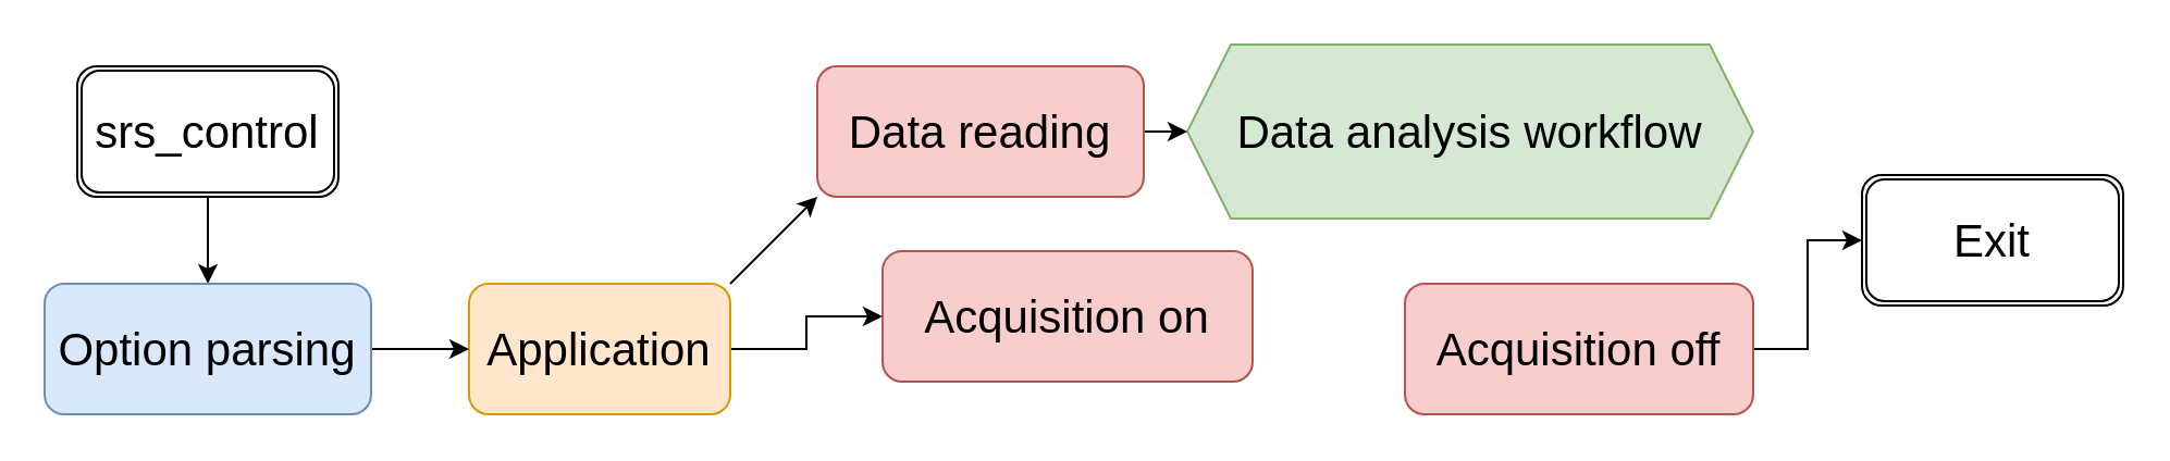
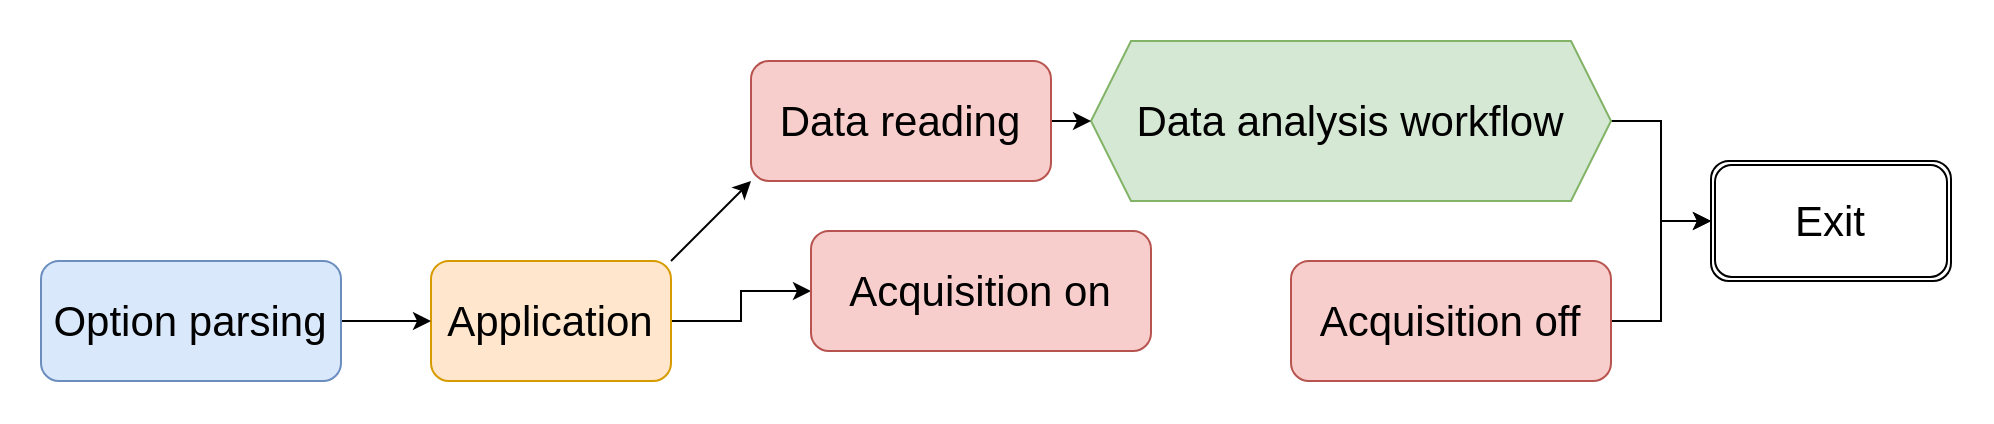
- <mxCell id="3" value="srs_control" style="shape=ext;double=1;rounded=1;whiteSpace=wrap;html=1;fontSize=21;" vertex="1" parent="1"><mxGeometry x="35" y="30" width="120" height="60" as="geometry" /></mxCell>
+ <mxCell id="4" style="edgeStyle=orthogonalEdgeStyle;rounded=0;orthogonalLoop=1;jettySize=auto;html=1;exitX=1;exitY=0.5;exitDx=0;exitDy=0;entryX=0;entryY=0.5;entryDx=0;entryDy=0;" edge="1" parent="1" source="5" target="16"><mxGeometry relative="1" as="geometry" /></mxCell>
- <mxCell id="2" style="edgeStyle=orthogonalEdgeStyle;rounded=0;orthogonalLoop=1;jettySize=auto;html=1;exitX=0.5;exitY=1;exitDx=0;exitDy=0;entryX=0.5;entryY=0;entryDx=0;entryDy=0;" edge="1" parent="1" source="3" target="10"><mxGeometry relative="1" as="geometry" /></mxCell>
